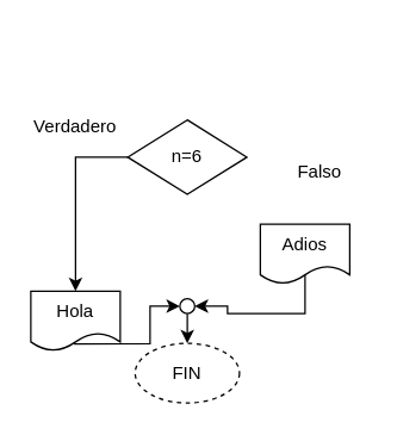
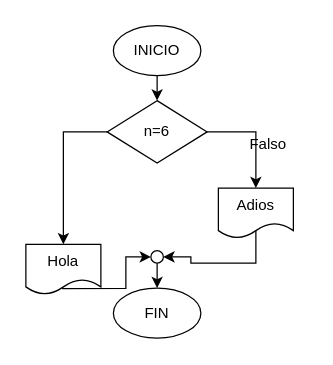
+ <mxCell id="3" value="INICIO" style="ellipse;whiteSpace=wrap;html=1;" parent="1" vertex="1"><mxGeometry x="90" y="20" width="70" height="40" as="geometry" /></mxCell>
+ <mxCell id="2" style="edgeStyle=orthogonalEdgeStyle;rounded=0;orthogonalLoop=1;jettySize=auto;html=1;exitX=0.5;exitY=1;exitDx=0;exitDy=0;entryX=0.5;entryY=0;entryDx=0;entryDy=0;" parent="1" source="3" target="7" edge="1"><mxGeometry relative="1" as="geometry" /></mxCell>
- <mxCell id="14" value="Verdadero" style="text;html=1;strokeColor=none;fillColor=none;align=center;verticalAlign=middle;whiteSpace=wrap;rounded=0;" vertex="1" parent="1"><mxGeometry x="20" y="70" width="60" height="30" as="geometry" /></mxCell>
+ <mxCell id="6" style="edgeStyle=orthogonalEdgeStyle;rounded=0;orthogonalLoop=1;jettySize=auto;html=1;exitX=1;exitY=0.5;exitDx=0;exitDy=0;entryX=0.5;entryY=0;entryDx=0;entryDy=0;" parent="1" source="7" target="9" edge="1"><mxGeometry relative="1" as="geometry" /></mxCell>
- <mxCell id="4" value="FIN" style="ellipse;whiteSpace=wrap;html=1;dashed=1;" parent="1" vertex="1"><mxGeometry x="90" y="230" width="70" height="40" as="geometry" /></mxCell>
+ <mxCell id="4" value="FIN" style="ellipse;whiteSpace=wrap;html=1;" parent="1" vertex="1"><mxGeometry x="90" y="230" width="70" height="40" as="geometry" /></mxCell>
